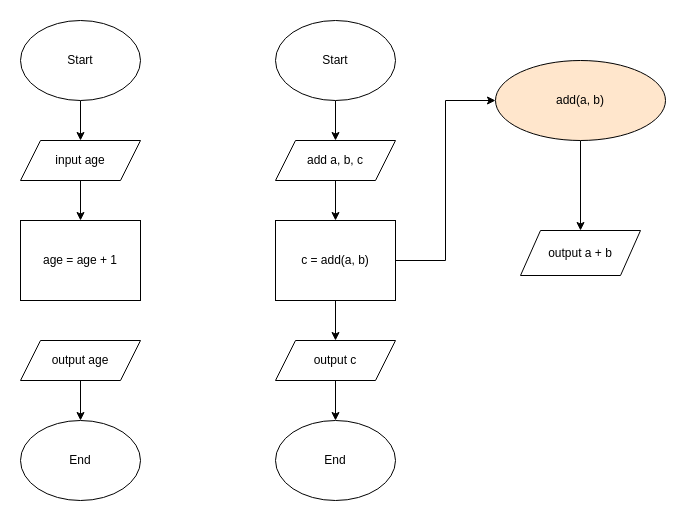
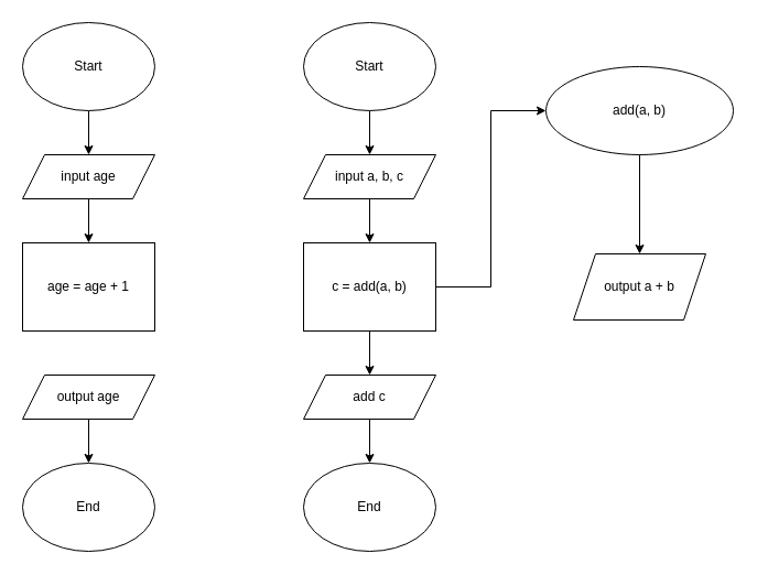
- <mxCell id="23" value="add(a, b)" style="ellipse;whiteSpace=wrap;html=1;fillColor=#ffe6cc;" parent="11" vertex="1"><mxGeometry x="220" y="40" width="170" height="80" as="geometry" /></mxCell>
+ <mxCell id="23" value="add(a, b)" style="ellipse;whiteSpace=wrap;html=1;" parent="11" vertex="1"><mxGeometry x="220" y="40" width="170" height="80" as="geometry" /></mxCell>
- <mxCell id="16" value="add a, b, c" style="shape=parallelogram;perimeter=parallelogramPerimeter;whiteSpace=wrap;html=1;fixedSize=1;" parent="11" vertex="1"><mxGeometry y="120" width="120" height="40" as="geometry" /></mxCell>
+ <mxCell id="16" value="input a, b, c" style="shape=parallelogram;perimeter=parallelogramPerimeter;whiteSpace=wrap;html=1;fixedSize=1;" parent="11" vertex="1"><mxGeometry y="120" width="120" height="40" as="geometry" /></mxCell>
- <mxCell id="24" value="output a + b" style="shape=parallelogram;perimeter=parallelogramPerimeter;whiteSpace=wrap;html=1;fixedSize=1;" parent="11" vertex="1"><mxGeometry x="245" y="210" width="120" height="45" as="geometry" /></mxCell>
+ <mxCell id="24" value="output a + b" style="shape=parallelogram;perimeter=parallelogramPerimeter;whiteSpace=wrap;html=1;fixedSize=1;" parent="11" vertex="1"><mxGeometry x="245" y="210" width="120" height="60" as="geometry" /></mxCell>
- <mxCell id="18" value="output c" style="shape=parallelogram;perimeter=parallelogramPerimeter;whiteSpace=wrap;html=1;fixedSize=1;" parent="11" vertex="1"><mxGeometry y="320" width="120" height="40" as="geometry" /></mxCell>
+ <mxCell id="18" value="add c" style="shape=parallelogram;perimeter=parallelogramPerimeter;whiteSpace=wrap;html=1;fixedSize=1;" parent="11" vertex="1"><mxGeometry y="320" width="120" height="40" as="geometry" /></mxCell>
